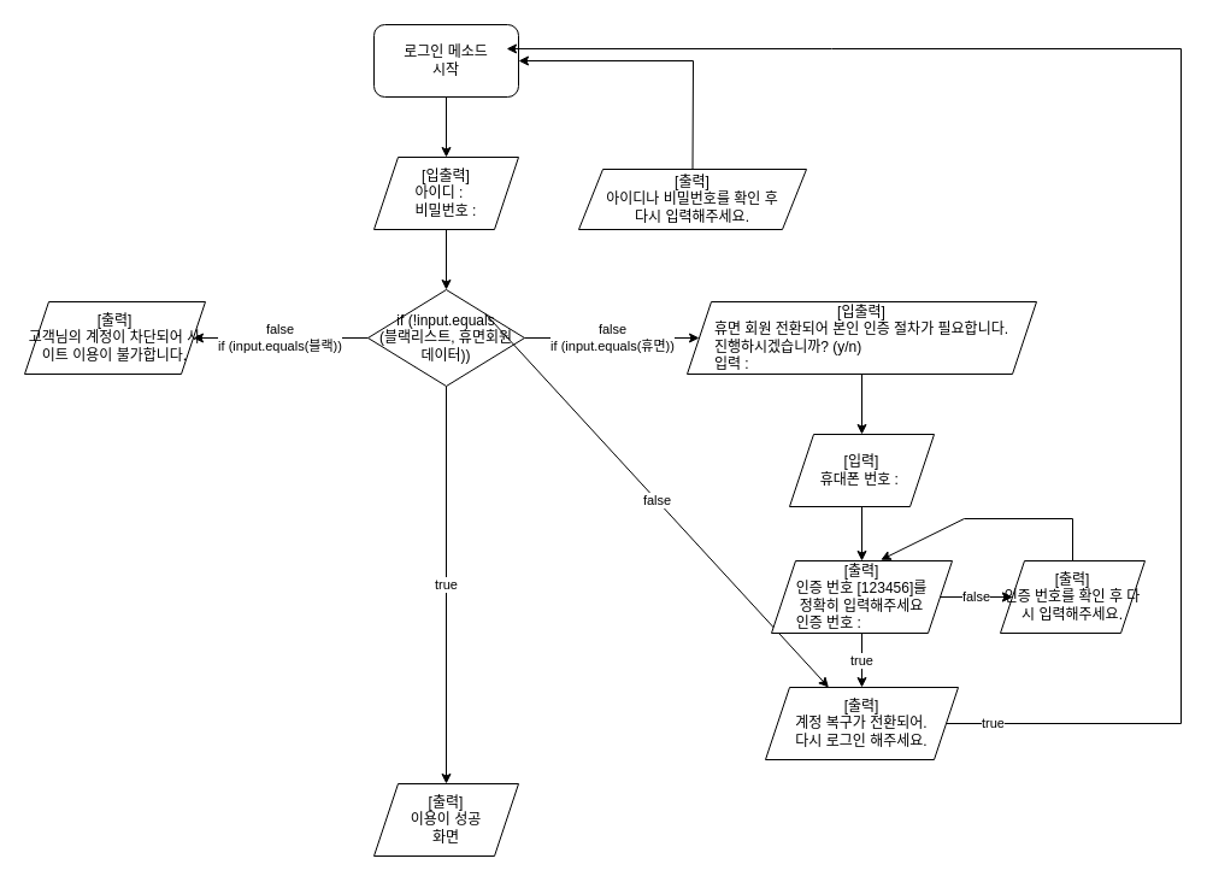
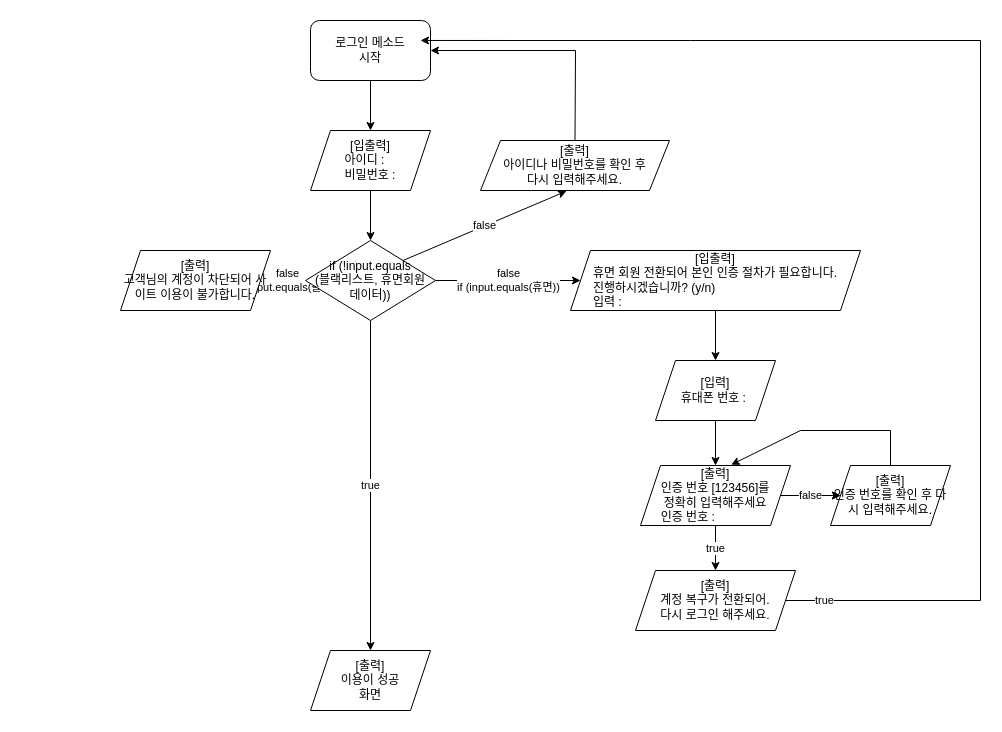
- <mxCell id="15" value="[출력]&lt;br&gt;고객님의 계정이 차단되어 사이트 이용이 불가합니다." style="shape=parallelogram;perimeter=parallelogramPerimeter;whiteSpace=wrap;html=1;fixedSize=1;" vertex="1" parent="1"><mxGeometry x="20" y="250" width="150" height="60" as="geometry" /></mxCell>
+ <mxCell id="15" value="[출력]&lt;br&gt;고객님의 계정이 차단되어 사이트 이용이 불가합니다." style="shape=parallelogram;perimeter=parallelogramPerimeter;whiteSpace=wrap;html=1;fixedSize=1;" vertex="1" parent="1"><mxGeometry x="120" y="250" width="150" height="60" as="geometry" /></mxCell>
- <mxCell id="18" value="false" style="endArrow=classic;html=1;exitX=1;exitY=0;exitDx=0;exitDy=0;" edge="1" parent="1" source="12" target="22"><mxGeometry width="50" height="50" relative="1" as="geometry"><mxPoint x="350" y="320" as="sourcePoint" /><mxPoint x="400" y="270" as="targetPoint" /></mxGeometry></mxCell>
+ <mxCell id="18" value="false" style="endArrow=classic;html=1;exitX=1;exitY=0;exitDx=0;exitDy=0;entryX=0.455;entryY=1.012;entryDx=0;entryDy=0;entryPerimeter=0;" edge="1" parent="1" source="12" target="6"><mxGeometry width="50" height="50" relative="1" as="geometry"><mxPoint x="350" y="320" as="sourcePoint" /><mxPoint x="400" y="270" as="targetPoint" /></mxGeometry></mxCell>
